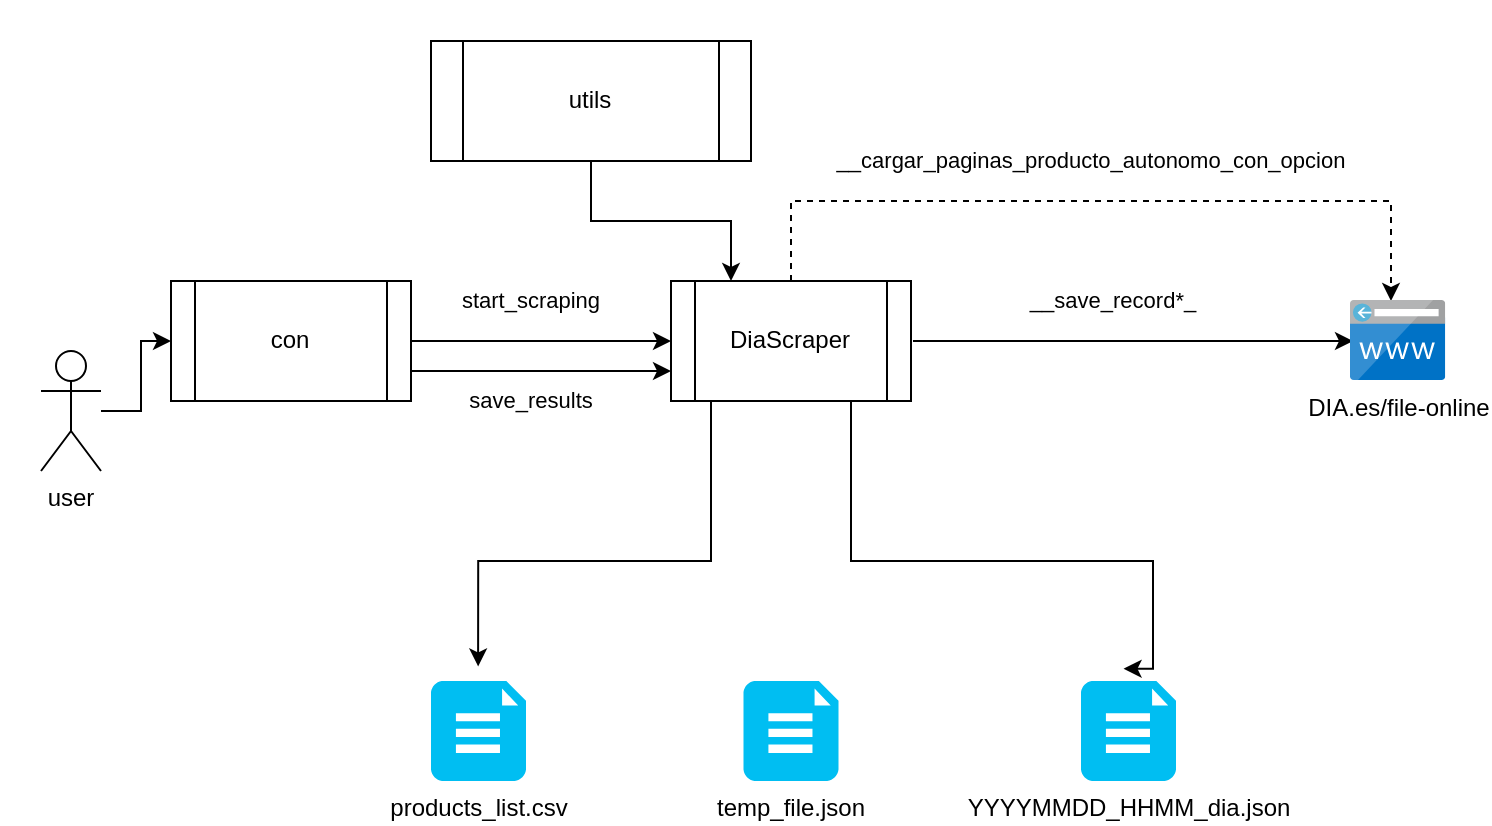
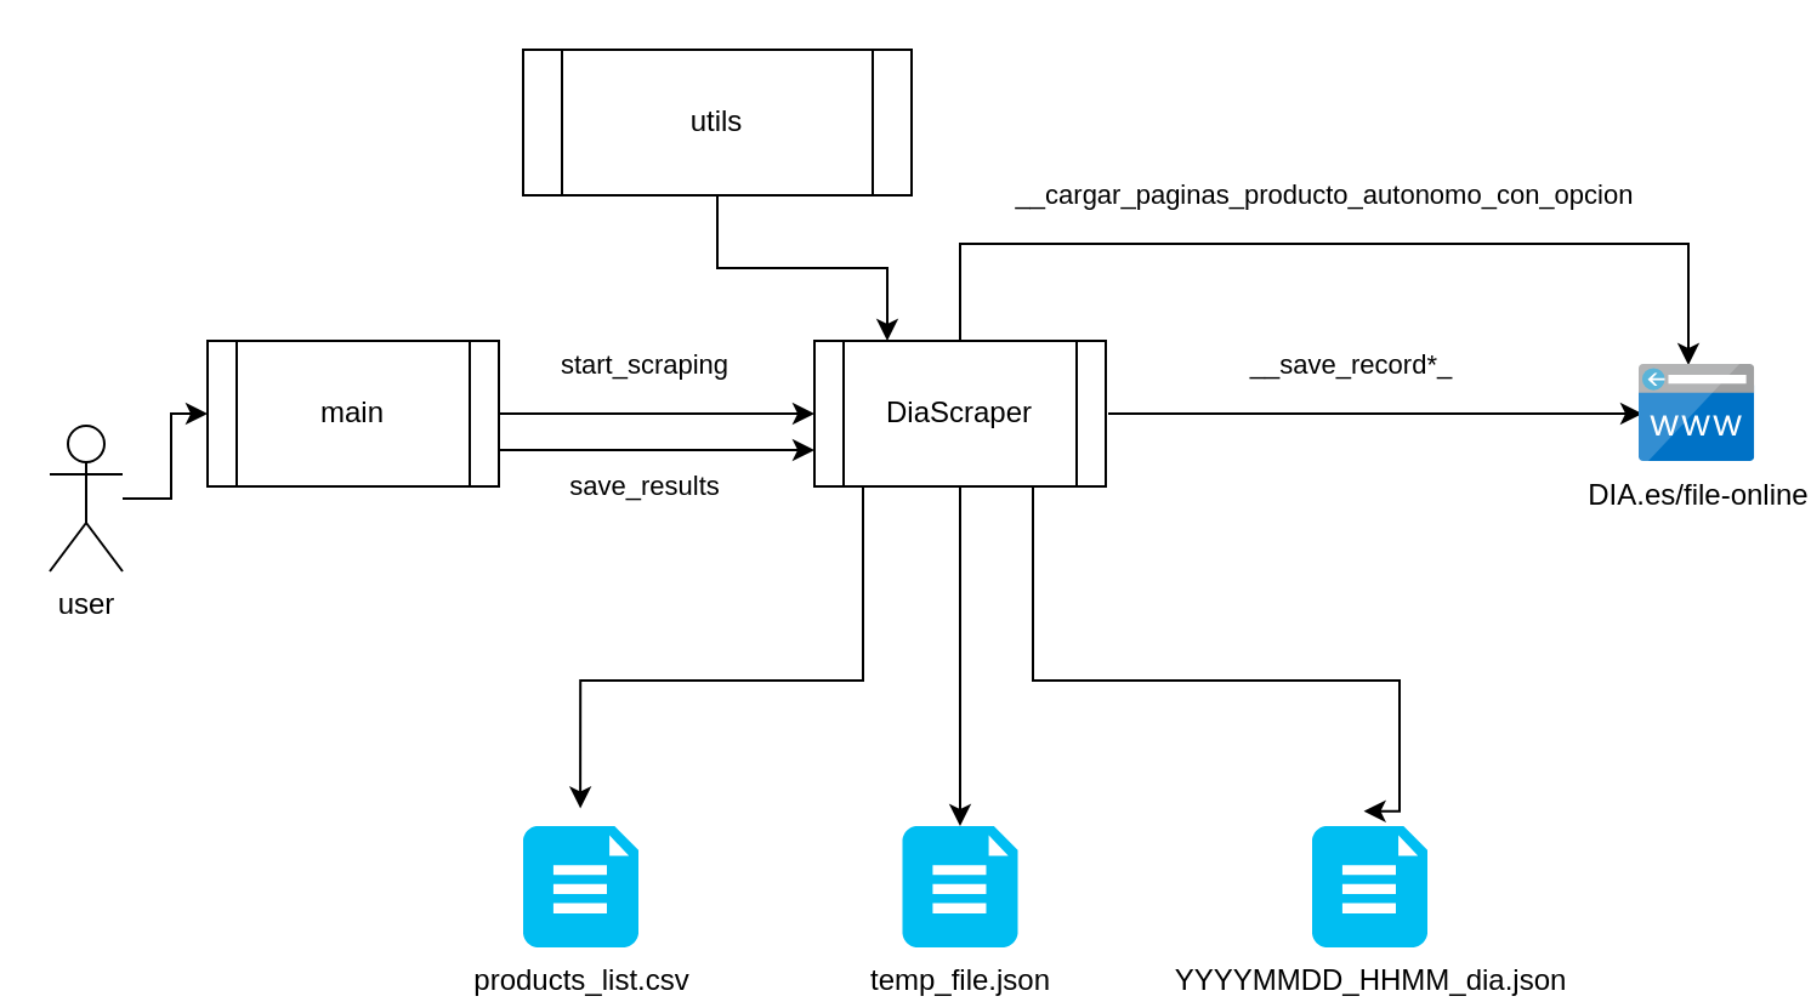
- <mxCell id="4" value="__cargar_paginas_producto_autonomo_con_opcion" style="edgeStyle=orthogonalEdgeStyle;rounded=0;orthogonalLoop=1;jettySize=auto;html=1;dashed=1;" parent="1" source="9" target="15" edge="1"><mxGeometry x="-0.026" y="20" relative="1" as="geometry"><Array as="points"><mxPoint x="395" y="100" /><mxPoint x="695" y="100" /></Array><mxPoint as="offset" /></mxGeometry></mxCell>
+ <mxCell id="4" value="__cargar_paginas_producto_autonomo_con_opcion" style="edgeStyle=orthogonalEdgeStyle;rounded=0;orthogonalLoop=1;jettySize=auto;html=1;" parent="1" source="9" target="15" edge="1"><mxGeometry x="-0.026" y="20" relative="1" as="geometry"><Array as="points"><mxPoint x="395" y="100" /><mxPoint x="695" y="100" /></Array><mxPoint as="offset" /></mxGeometry></mxCell>
- <mxCell id="13" value="con" style="shape=process;whiteSpace=wrap;html=1;backgroundOutline=1;" parent="1" vertex="1"><mxGeometry x="85" y="140" width="120" height="60" as="geometry" /></mxCell>
+ <mxCell id="13" value="main" style="shape=process;whiteSpace=wrap;html=1;backgroundOutline=1;" parent="1" vertex="1"><mxGeometry x="85" y="140" width="120" height="60" as="geometry" /></mxCell>
+ <mxCell id="7" style="edgeStyle=orthogonalEdgeStyle;rounded=0;orthogonalLoop=1;jettySize=auto;html=1;entryX=0.5;entryY=0;entryDx=0;entryDy=0;entryPerimeter=0;" edge="1" parent="1" source="9" target="10"><mxGeometry relative="1" as="geometry" /></mxCell>
